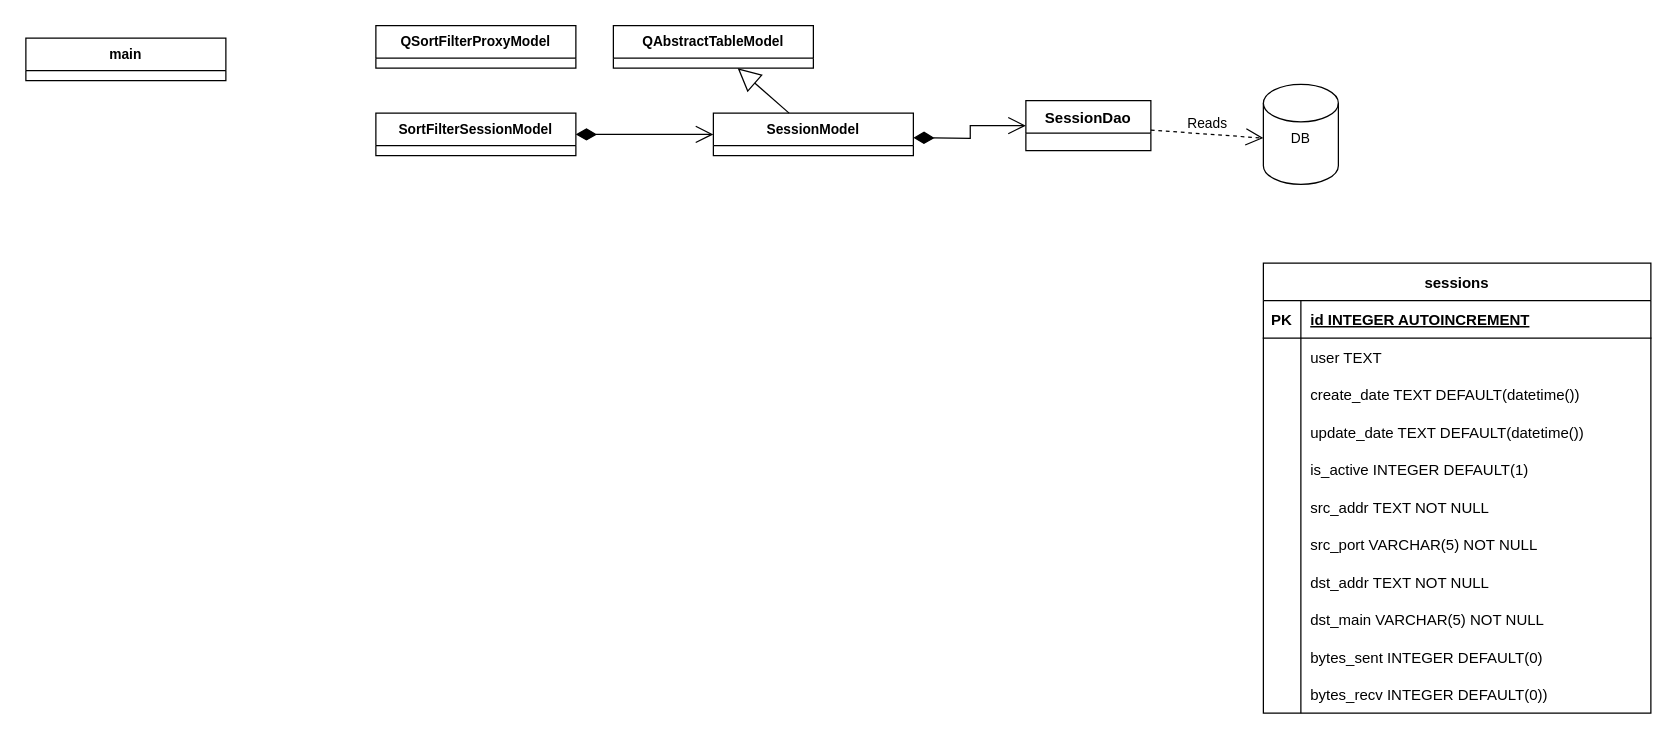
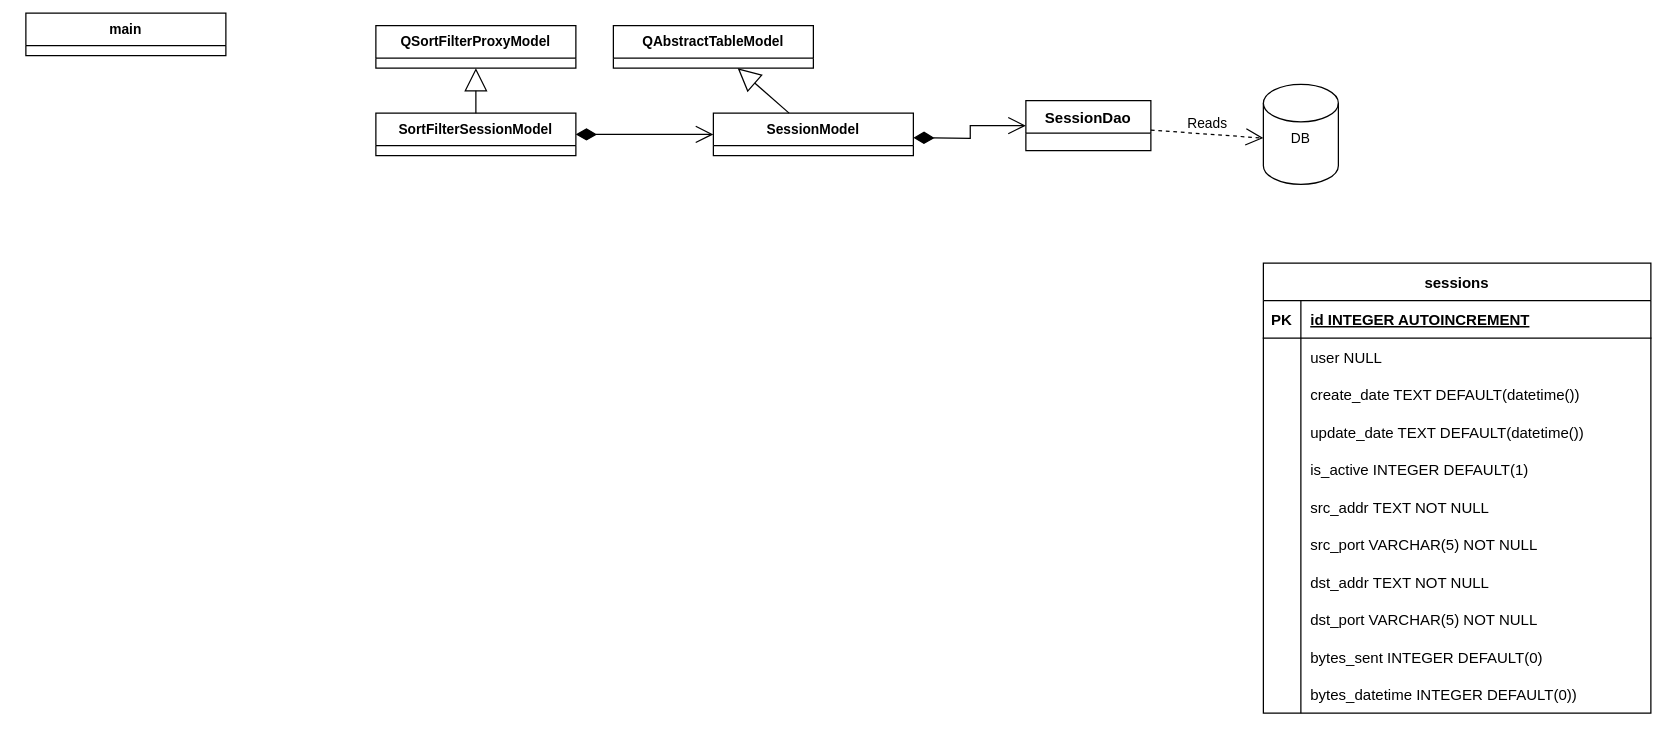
- <mxCell id="48" value="main" style="swimlane;fontStyle=1;align=center;verticalAlign=top;childLayout=stackLayout;horizontal=1;startSize=26;horizontalStack=0;resizeParent=1;resizeParentMax=0;resizeLast=0;collapsible=1;marginBottom=0;fontSize=11;" vertex="1" parent="1"><mxGeometry x="20" y="30" width="160" height="34" as="geometry" /></mxCell>
+ <mxCell id="48" value="main" style="swimlane;fontStyle=1;align=center;verticalAlign=top;childLayout=stackLayout;horizontal=1;startSize=26;horizontalStack=0;resizeParent=1;resizeParentMax=0;resizeLast=0;collapsible=1;marginBottom=0;fontSize=11;" vertex="1" parent="1"><mxGeometry x="20" y="10" width="160" height="34" as="geometry" /></mxCell>
+ <mxCell id="46" value="" style="endArrow=block;endSize=16;endFill=0;html=1;rounded=0;fontSize=11;exitX=0.5;exitY=0;exitDx=0;exitDy=0;" edge="1" parent="1" source="44" target="45"><mxGeometry x="0.125" y="-4" width="160" relative="1" as="geometry"><mxPoint x="379.57" y="80" as="sourcePoint" /><mxPoint x="379.57" y="44" as="targetPoint" /><mxPoint as="offset" /></mxGeometry></mxCell>
- <mxCell id="8" value="user TEXT" style="shape=partialRectangle;connectable=0;fillColor=none;top=0;left=0;bottom=0;right=0;align=left;spacingLeft=6;overflow=hidden;" parent="6" vertex="1"><mxGeometry x="30" width="280" height="30" as="geometry"><mxRectangle width="280" height="30" as="alternateBounds" /></mxGeometry></mxCell>
+ <mxCell id="8" value="user NULL" style="shape=partialRectangle;connectable=0;fillColor=none;top=0;left=0;bottom=0;right=0;align=left;spacingLeft=6;overflow=hidden;" parent="6" vertex="1"><mxGeometry x="30" width="280" height="30" as="geometry"><mxRectangle width="280" height="30" as="alternateBounds" /></mxGeometry></mxCell>
- <mxCell id="29" value="dst_main VARCHAR(5) NOT NULL" style="shape=partialRectangle;connectable=0;fillColor=none;top=0;left=0;bottom=0;right=0;align=left;spacingLeft=6;overflow=hidden;" parent="27" vertex="1"><mxGeometry x="30" width="280" height="30" as="geometry"><mxRectangle width="280" height="30" as="alternateBounds" /></mxGeometry></mxCell>
+ <mxCell id="29" value="dst_port VARCHAR(5) NOT NULL" style="shape=partialRectangle;connectable=0;fillColor=none;top=0;left=0;bottom=0;right=0;align=left;spacingLeft=6;overflow=hidden;" parent="27" vertex="1"><mxGeometry x="30" width="280" height="30" as="geometry"><mxRectangle width="280" height="30" as="alternateBounds" /></mxGeometry></mxCell>
- <mxCell id="35" value="bytes_recv INTEGER DEFAULT(0))" style="shape=partialRectangle;connectable=0;fillColor=none;top=0;left=0;bottom=0;right=0;align=left;spacingLeft=6;overflow=hidden;" parent="33" vertex="1"><mxGeometry x="30" width="280" height="30" as="geometry"><mxRectangle width="280" height="30" as="alternateBounds" /></mxGeometry></mxCell>
+ <mxCell id="35" value="bytes_datetime INTEGER DEFAULT(0))" style="shape=partialRectangle;connectable=0;fillColor=none;top=0;left=0;bottom=0;right=0;align=left;spacingLeft=6;overflow=hidden;" parent="33" vertex="1"><mxGeometry x="30" width="280" height="30" as="geometry"><mxRectangle width="280" height="30" as="alternateBounds" /></mxGeometry></mxCell>
